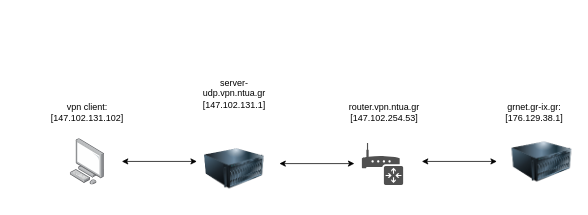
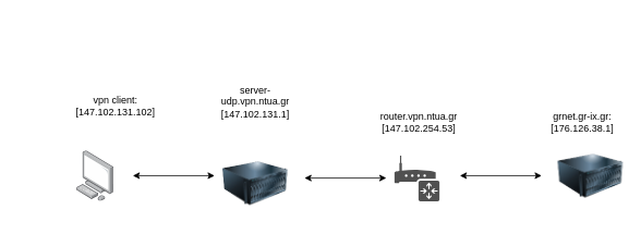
- <mxCell id="3" value="vpn client:&lt;br&gt;&lt;span&gt;[147.102.131.102]&lt;/span&gt;" style="text;html=1;strokeColor=none;fillColor=none;align=center;verticalAlign=middle;whiteSpace=wrap;rounded=0;" vertex="1" parent="1"><mxGeometry x="20.8" y="124" width="190" height="50" as="geometry" /></mxCell>
+ <mxCell id="3" value="vpn client:&lt;br&gt;&lt;span&gt;[147.102.131.102]&lt;/span&gt;" style="text;html=1;strokeColor=none;fillColor=none;align=center;verticalAlign=middle;whiteSpace=wrap;rounded=0;" vertex="1" parent="1"><mxGeometry x="45.8" y="104" width="190" height="50" as="geometry" /></mxCell>
- <mxCell id="14" value="grnet.gr-ix.gr:&lt;br&gt;[176.129.38.1]" style="text;html=1;strokeColor=none;fillColor=none;align=center;verticalAlign=middle;whiteSpace=wrap;rounded=0;" vertex="1" parent="1"><mxGeometry x="682" y="134" width="60" height="30" as="geometry" /></mxCell>
+ <mxCell id="14" value="grnet.gr-ix.gr:&lt;br&gt;[176.126.38.1]" style="text;html=1;strokeColor=none;fillColor=none;align=center;verticalAlign=middle;whiteSpace=wrap;rounded=0;" vertex="1" parent="1"><mxGeometry x="682" y="134" width="60" height="30" as="geometry" /></mxCell>
